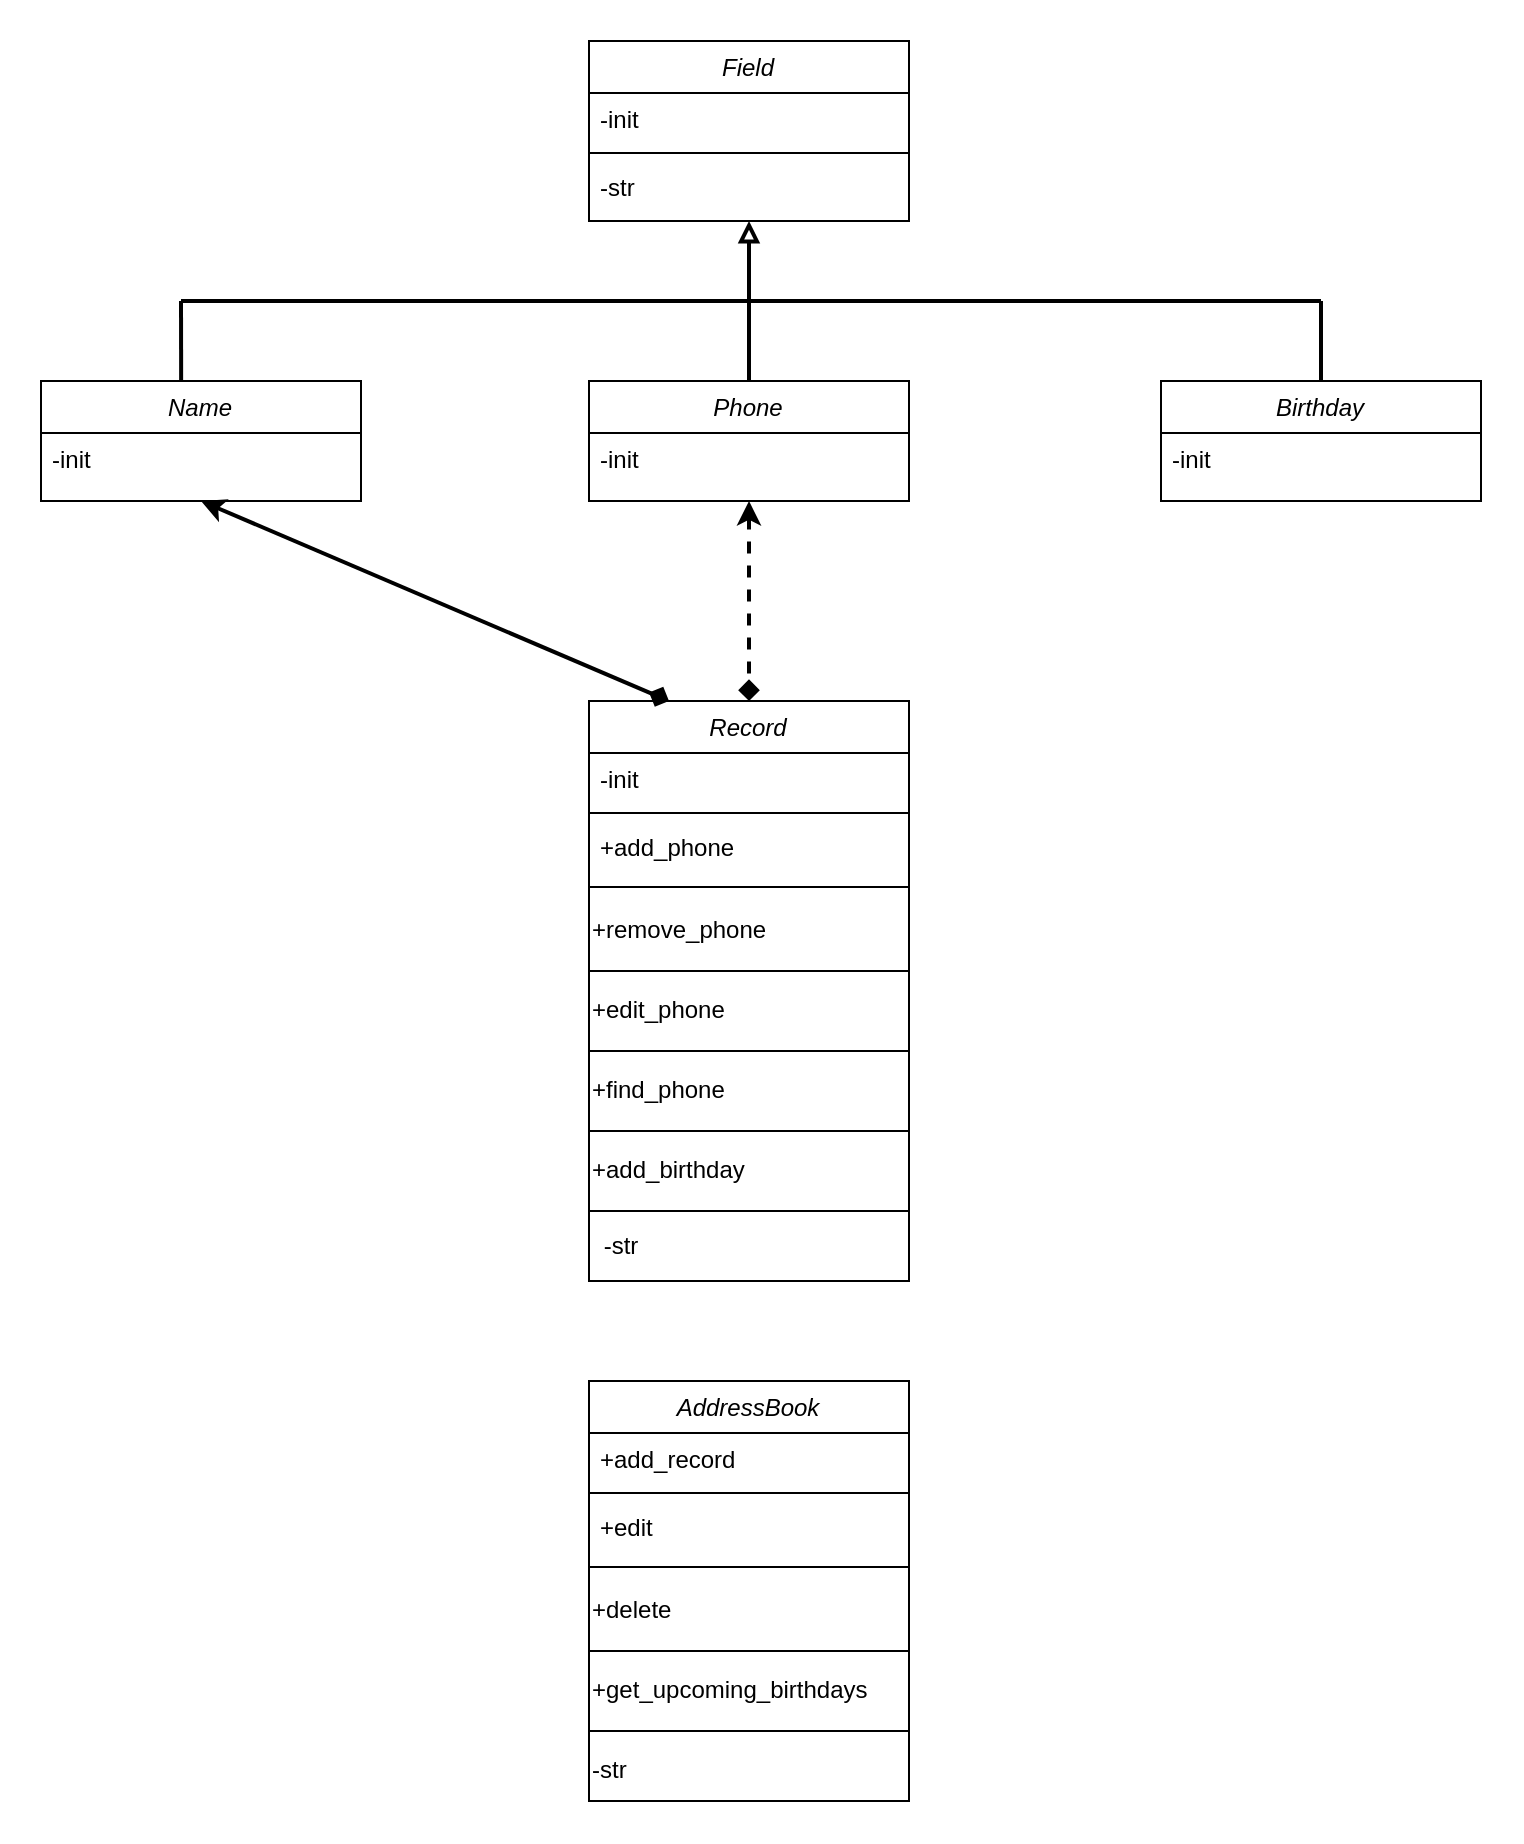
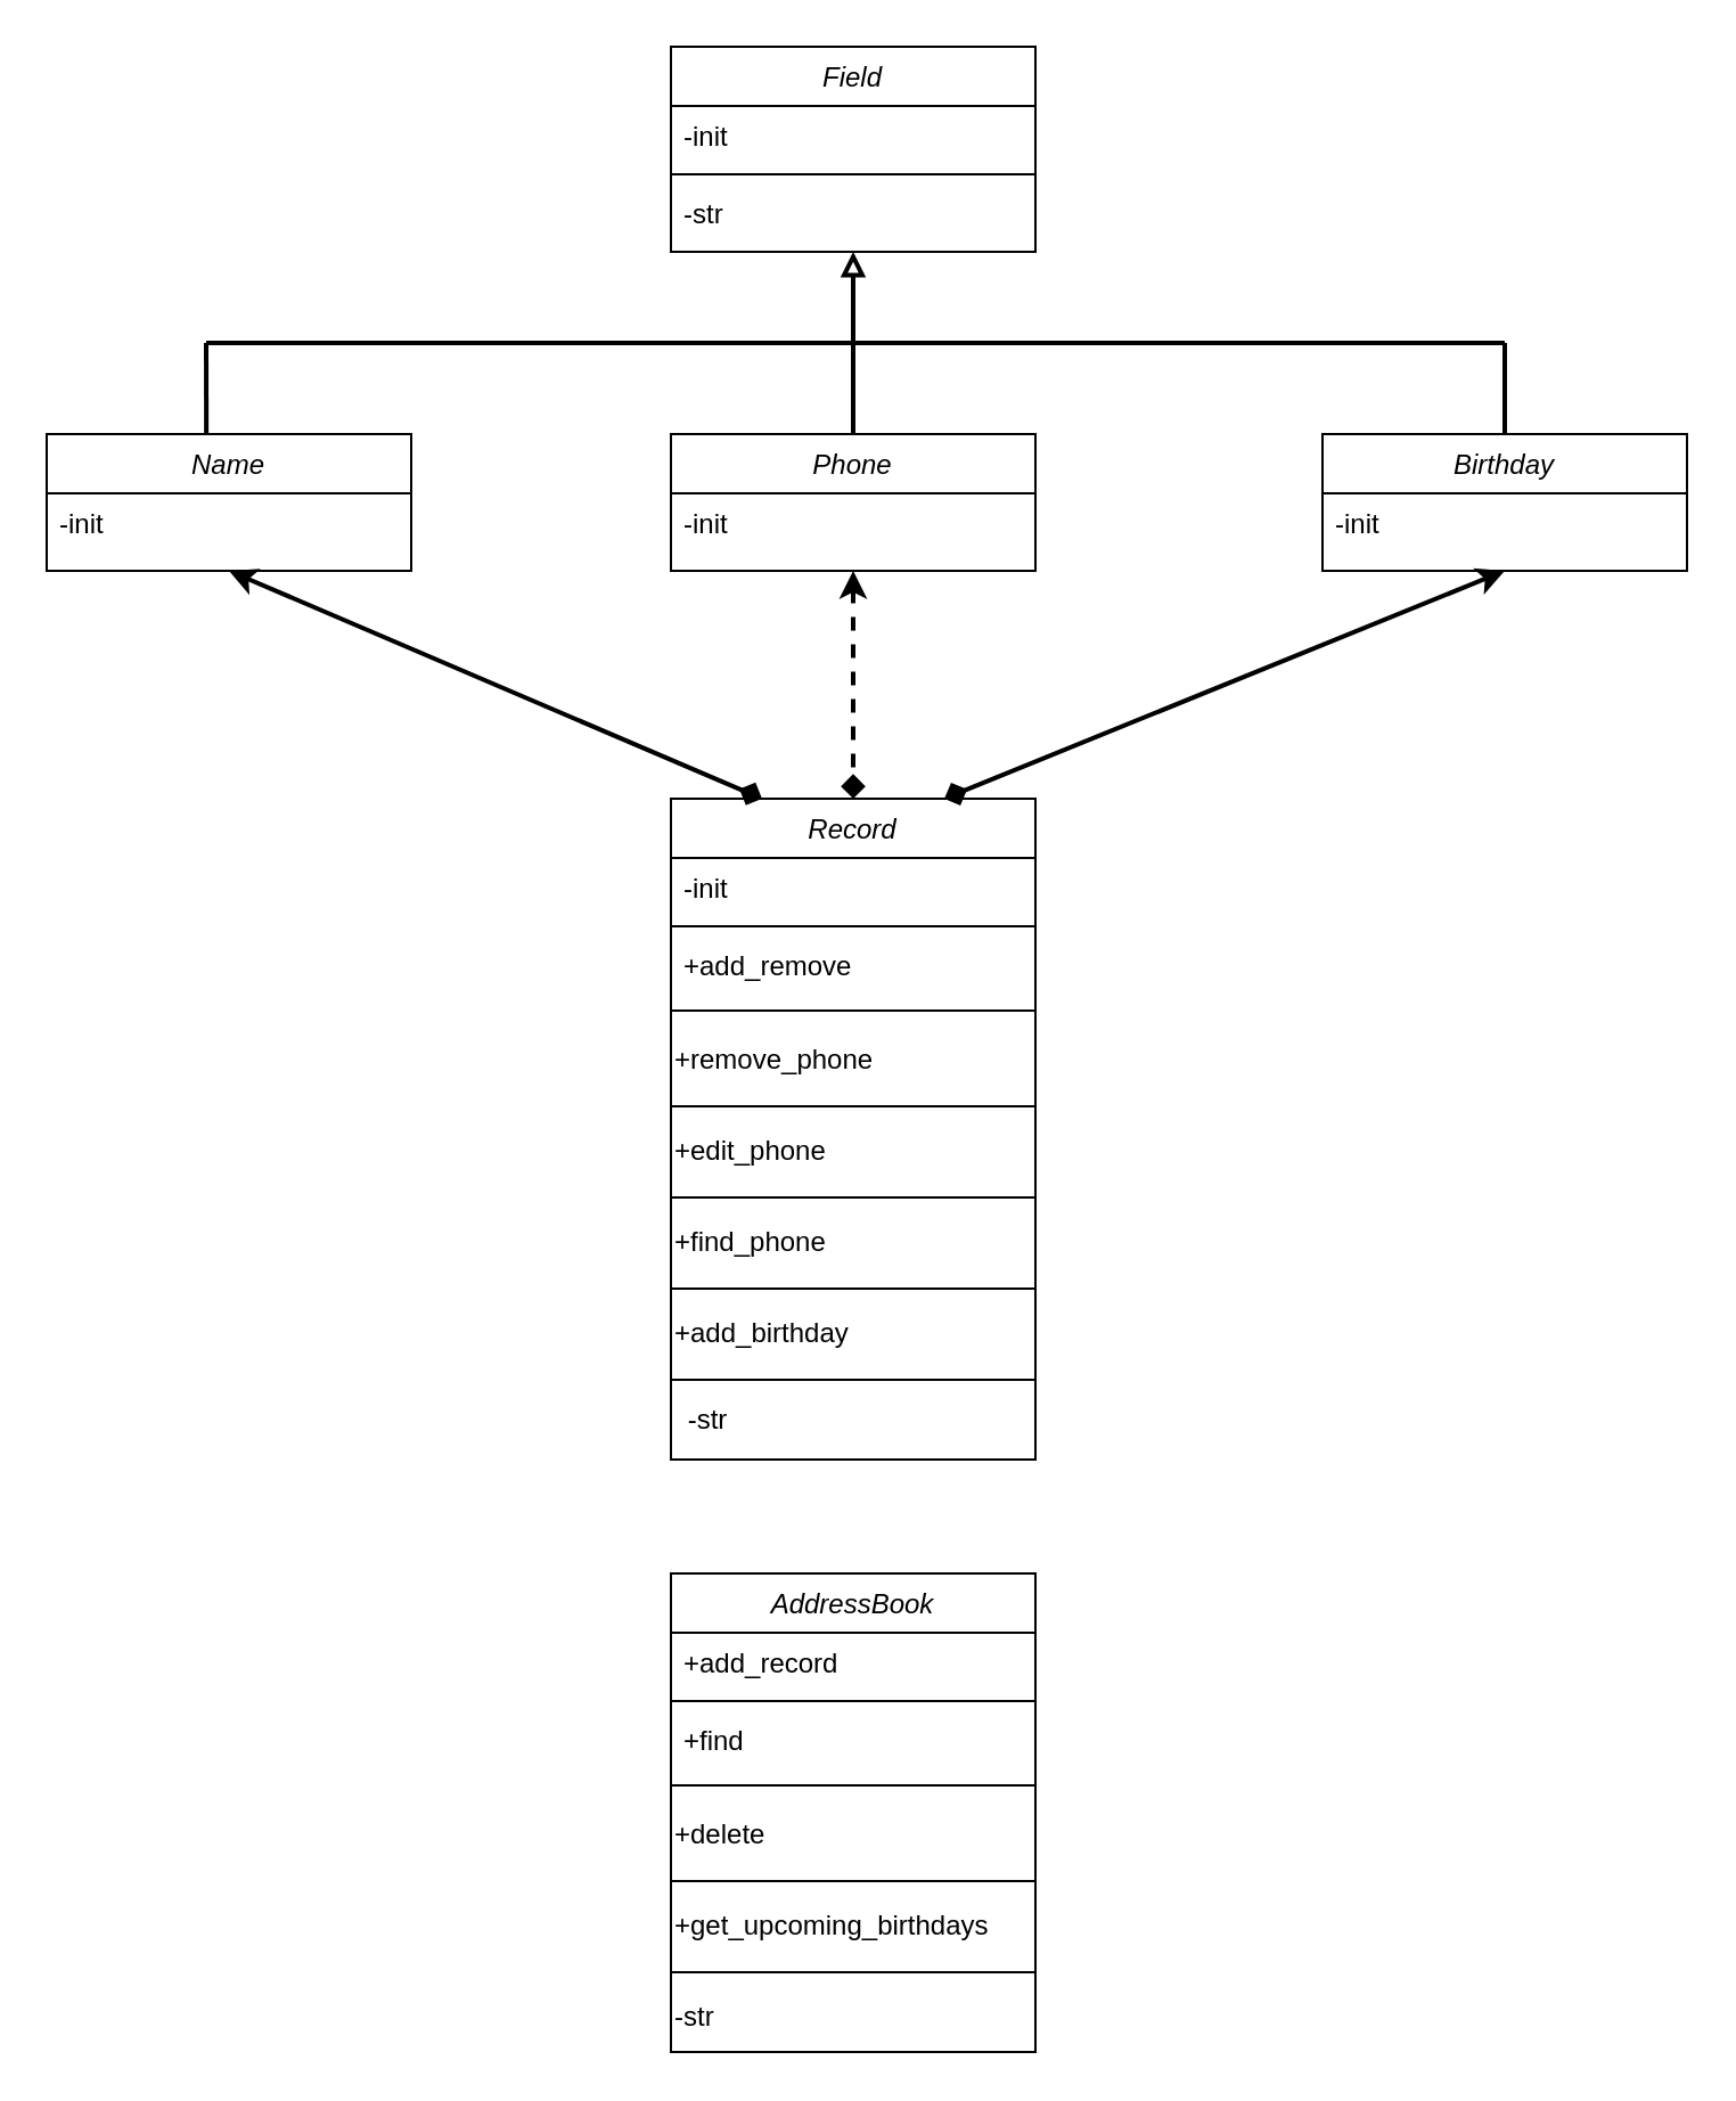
+ <mxCell id="32" value="" style="endArrow=diamond;startArrow=classic;html=1;rounded=0;endFill=1;exitX=0.5;exitY=1;exitDx=0;exitDy=0;entryX=0.75;entryY=0;entryDx=0;entryDy=0;strokeWidth=2;" edge="1" parent="1" source="10" target="17"><mxGeometry width="50" height="50" relative="1" as="geometry"><mxPoint x="384" y="260" as="sourcePoint" /><mxPoint x="384" y="360" as="targetPoint" /></mxGeometry></mxCell>
- <mxCell id="20" value="+add_phone" style="text;align=left;verticalAlign=top;spacingLeft=4;spacingRight=4;overflow=hidden;rotatable=0;points=[[0,0.5],[1,0.5]];portConstraint=eastwest;rounded=0;shadow=0;html=0;" vertex="1" parent="17"><mxGeometry y="60" width="160" height="26" as="geometry" /></mxCell>
+ <mxCell id="20" value="+add_remove" style="text;align=left;verticalAlign=top;spacingLeft=4;spacingRight=4;overflow=hidden;rotatable=0;points=[[0,0.5],[1,0.5]];portConstraint=eastwest;rounded=0;shadow=0;html=0;" vertex="1" parent="17"><mxGeometry y="60" width="160" height="26" as="geometry" /></mxCell>
- <mxCell id="37" value="+edit" style="text;align=left;verticalAlign=top;spacingLeft=4;spacingRight=4;overflow=hidden;rotatable=0;points=[[0,0.5],[1,0.5]];portConstraint=eastwest;rounded=0;shadow=0;html=0;" vertex="1" parent="34"><mxGeometry y="60" width="160" height="26" as="geometry" /></mxCell>
+ <mxCell id="37" value="+find" style="text;align=left;verticalAlign=top;spacingLeft=4;spacingRight=4;overflow=hidden;rotatable=0;points=[[0,0.5],[1,0.5]];portConstraint=eastwest;rounded=0;shadow=0;html=0;" vertex="1" parent="34"><mxGeometry y="60" width="160" height="26" as="geometry" /></mxCell>
